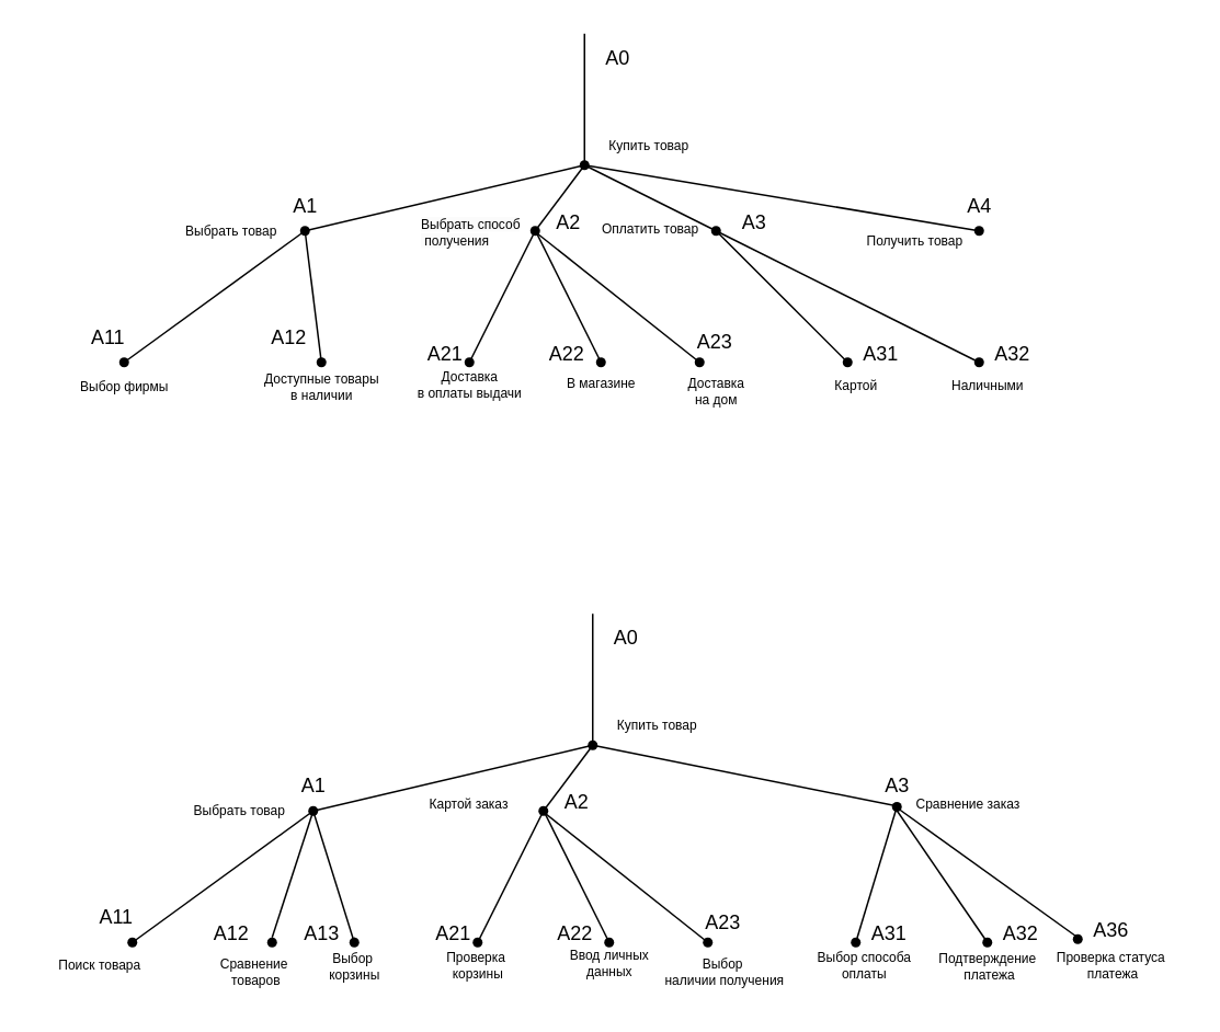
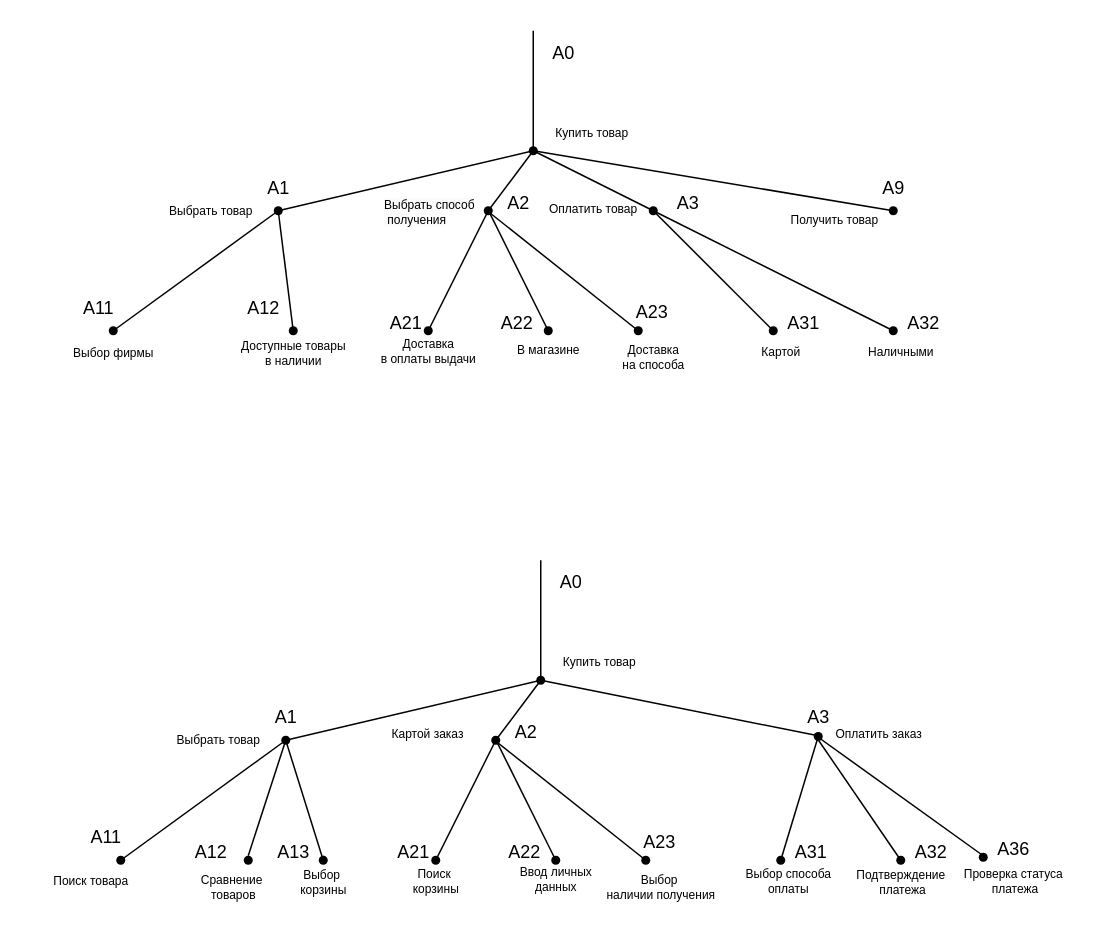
- <mxCell id="36" value="A4" style="text;html=1;align=center;verticalAlign=middle;resizable=0;points=[];autosize=1;strokeColor=none;fillColor=none;" vertex="1" parent="1"><mxGeometry x="575" y="110" width="40" height="30" as="geometry" /></mxCell>
+ <mxCell id="36" value="A9" style="text;html=1;align=center;verticalAlign=middle;resizable=0;points=[];autosize=1;strokeColor=none;fillColor=none;" vertex="1" parent="1"><mxGeometry x="575" y="110" width="40" height="30" as="geometry" /></mxCell>
- <mxCell id="45" value="Доставка&lt;div style=&quot;font-size: 8px;&quot;&gt;на дом&lt;/div&gt;" style="text;html=1;align=center;verticalAlign=middle;resizable=0;points=[];autosize=1;strokeColor=none;fillColor=none;fontSize=8;" vertex="1" parent="1"><mxGeometry x="405" y="223" width="60" height="30" as="geometry" /></mxCell>
+ <mxCell id="45" value="Доставка&lt;div style=&quot;font-size: 8px;&quot;&gt;на способа&lt;/div&gt;" style="text;html=1;align=center;verticalAlign=middle;resizable=0;points=[];autosize=1;strokeColor=none;fillColor=none;fontSize=8;" vertex="1" parent="1"><mxGeometry x="405" y="223" width="60" height="30" as="geometry" /></mxCell>
- <mxCell id="84" value="&lt;div style=&quot;text-align: center; font-size: 8px;&quot;&gt;&lt;span style=&quot;font-size: 8px;&quot;&gt;Сравнение&amp;nbsp;&lt;/span&gt;заказ&lt;/div&gt;" style="text;whiteSpace=wrap;html=1;fontSize=8;" vertex="1" parent="1"><mxGeometry x="555" y="478" width="100" height="25" as="geometry" /></mxCell>
+ <mxCell id="84" value="&lt;div style=&quot;text-align: center; font-size: 8px;&quot;&gt;&lt;span style=&quot;font-size: 8px;&quot;&gt;Оплатить&amp;nbsp;&lt;/span&gt;заказ&lt;/div&gt;" style="text;whiteSpace=wrap;html=1;fontSize=8;" vertex="1" parent="1"><mxGeometry x="555" y="478" width="100" height="25" as="geometry" /></mxCell>
- <mxCell id="91" value="Проверка&amp;nbsp;&lt;div&gt;корзины&lt;/div&gt;" style="text;html=1;align=center;verticalAlign=middle;resizable=0;points=[];autosize=1;strokeColor=none;fillColor=none;fontSize=8;" vertex="1" parent="1"><mxGeometry x="260" y="572" width="60" height="30" as="geometry" /></mxCell>
+ <mxCell id="91" value="Поиск&amp;nbsp;&lt;div&gt;корзины&lt;/div&gt;" style="text;html=1;align=center;verticalAlign=middle;resizable=0;points=[];autosize=1;strokeColor=none;fillColor=none;fontSize=8;" vertex="1" parent="1"><mxGeometry x="260" y="572" width="60" height="30" as="geometry" /></mxCell>
